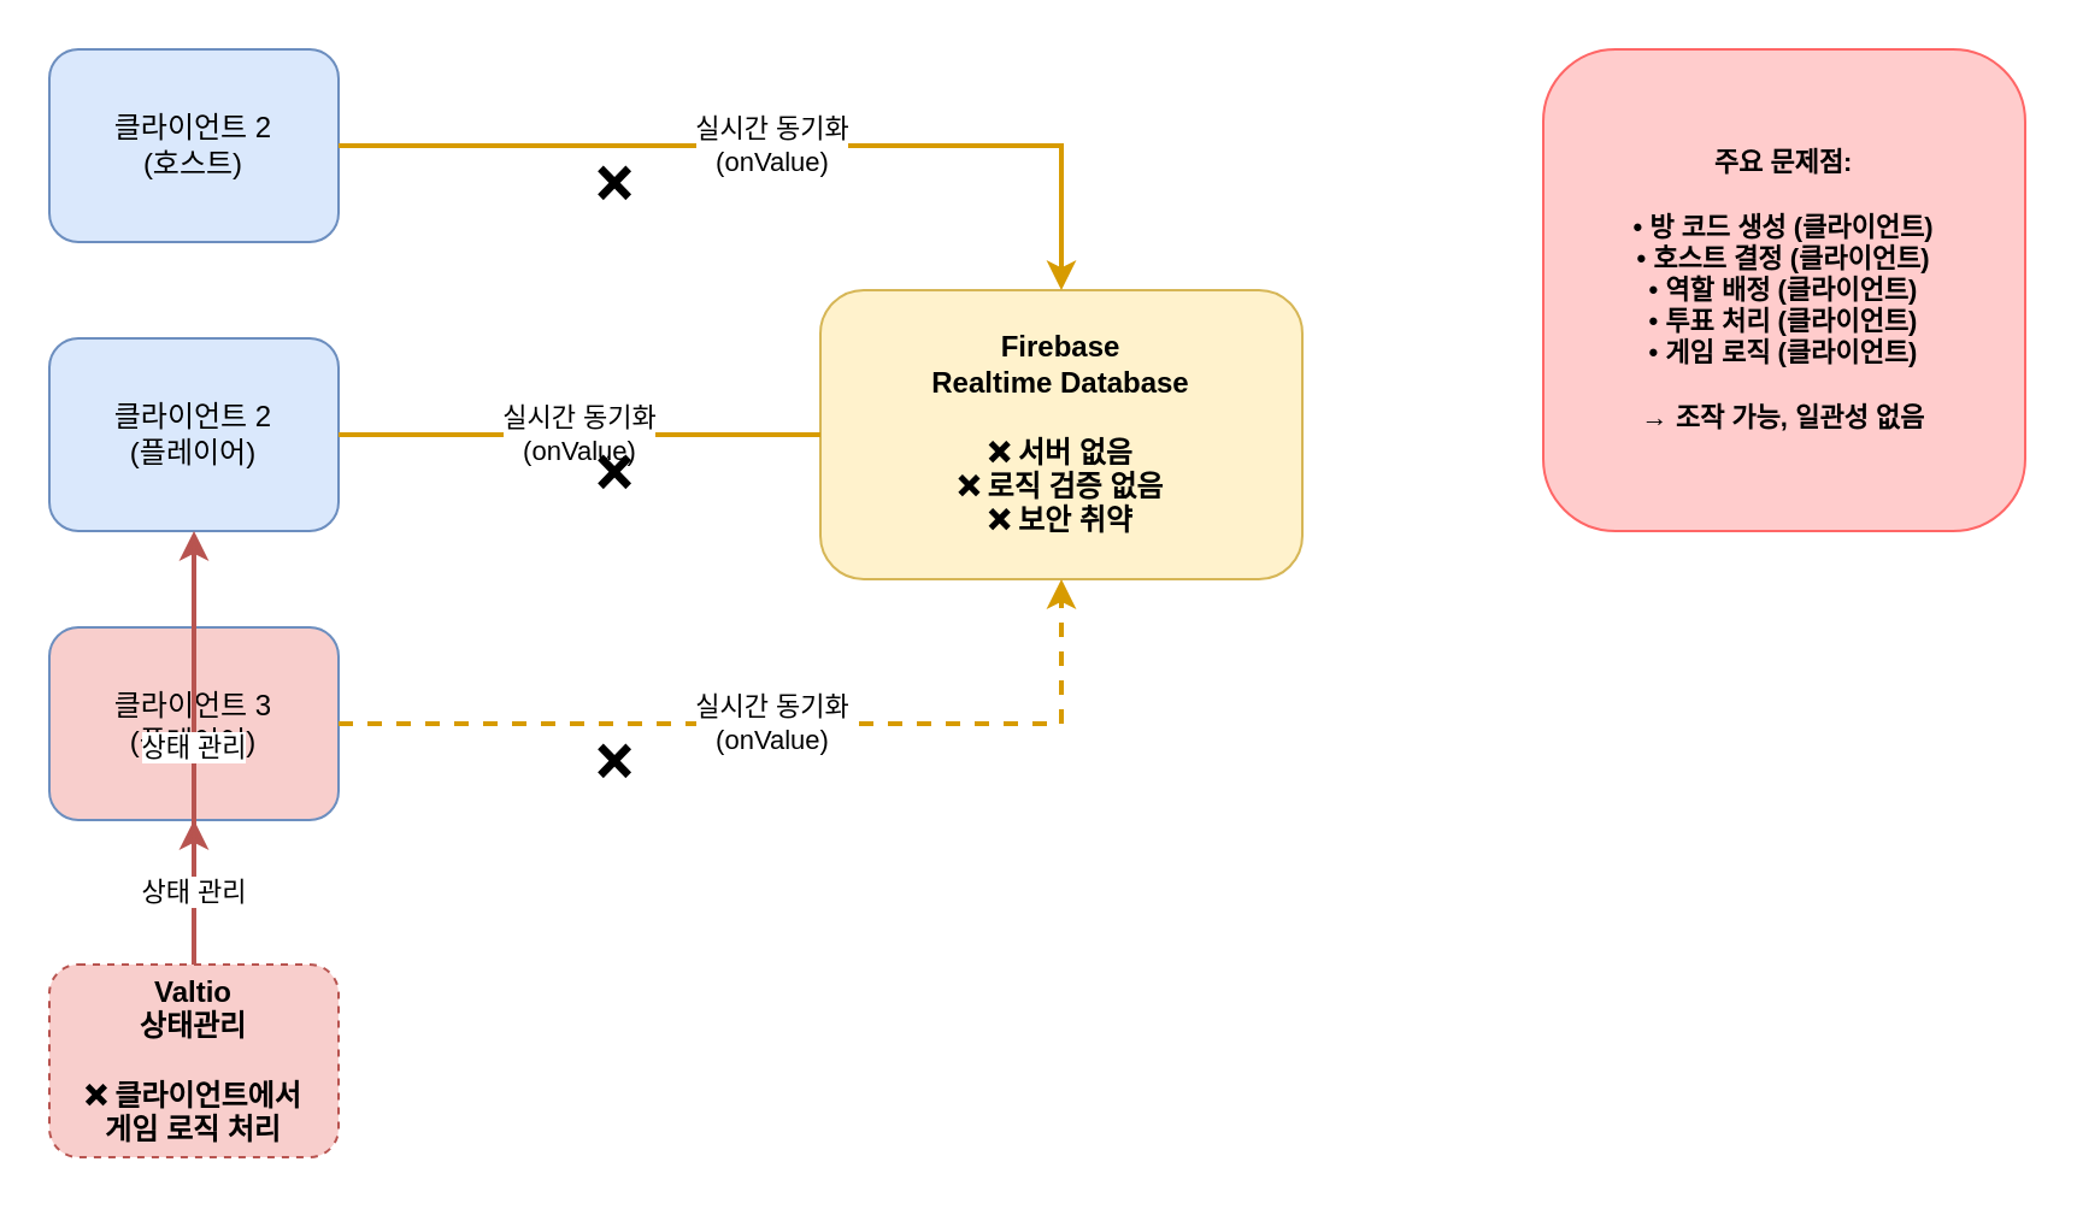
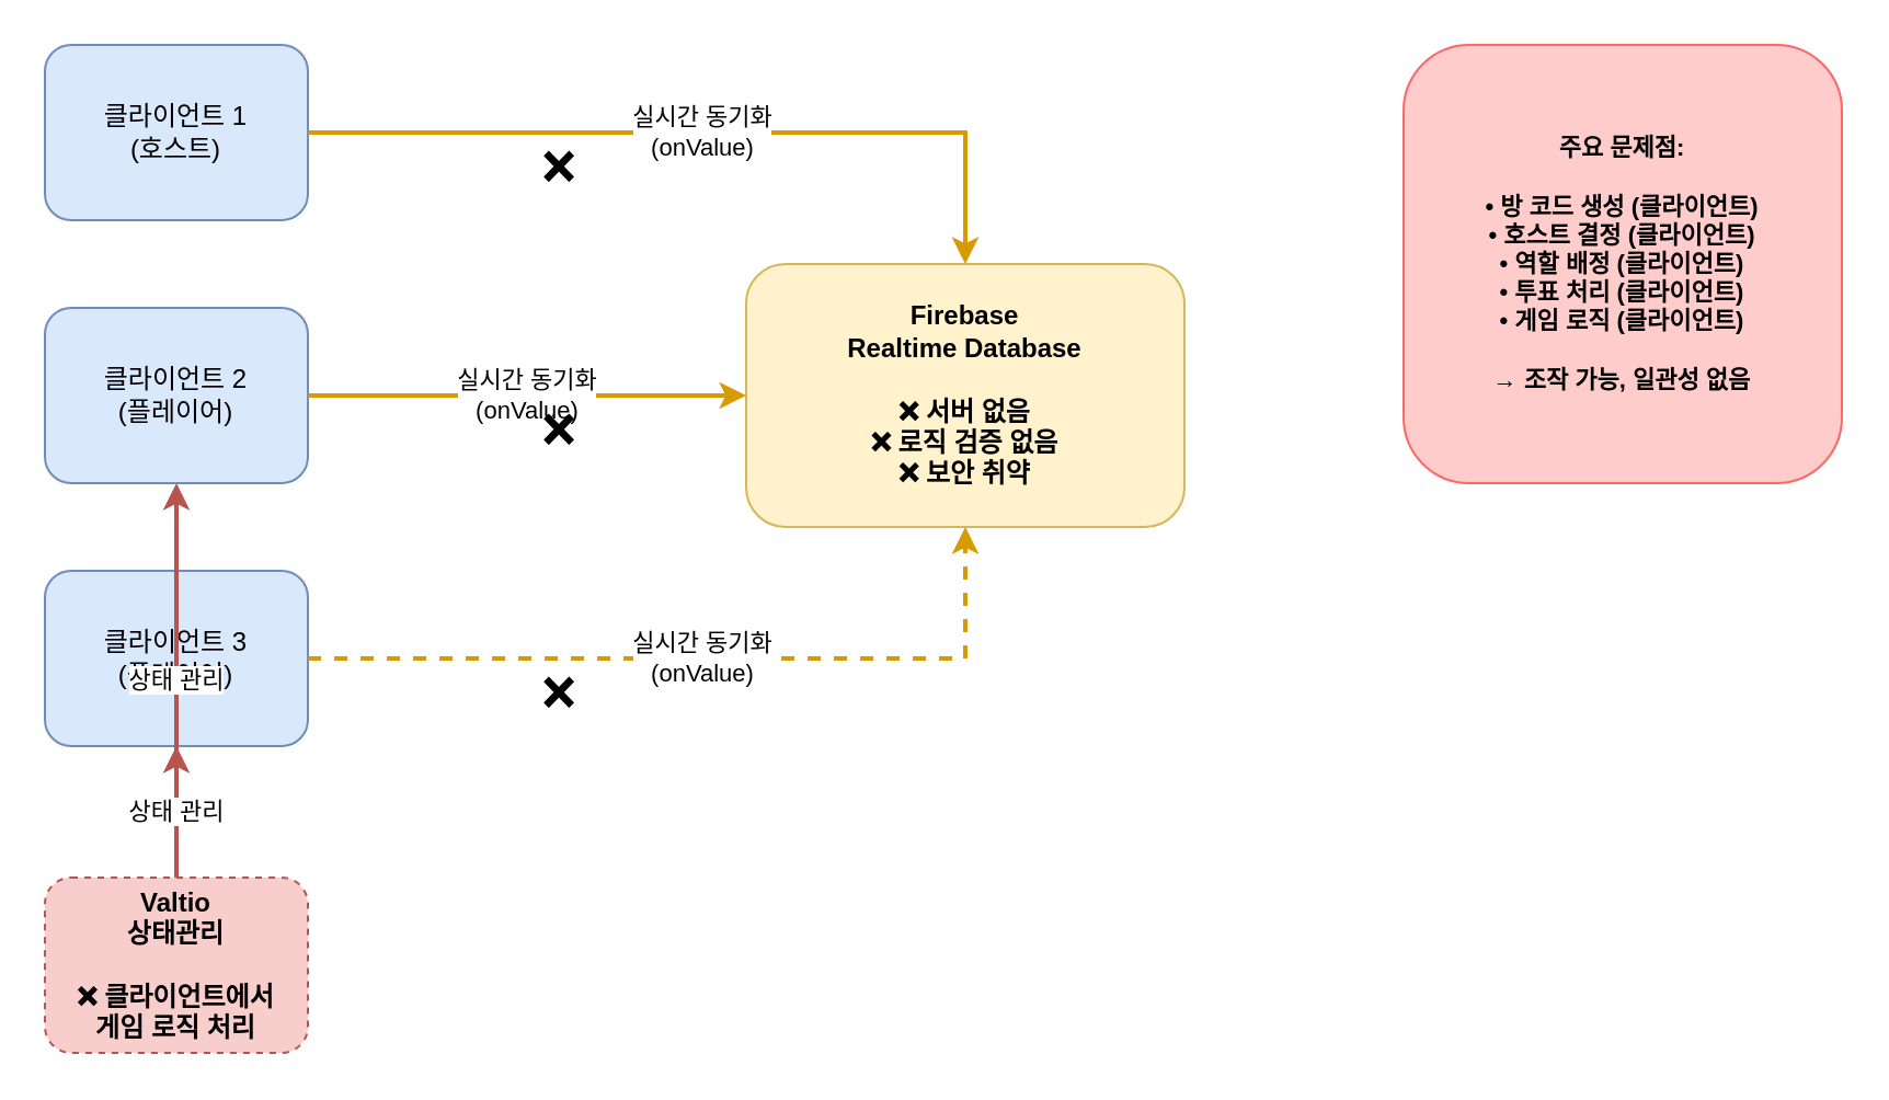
- <mxCell id="2" value="클라이언트 2&#10;(호스트)" style="rounded=1;whiteSpace=wrap;html=1;fillColor=#dae8fc;strokeColor=#6c8ebf;fontSize=12;" parent="1" vertex="1"><mxGeometry x="20" y="20" width="120" height="80" as="geometry" /></mxCell>
+ <mxCell id="2" value="클라이언트 1&#10;(호스트)" style="rounded=1;whiteSpace=wrap;html=1;fillColor=#dae8fc;strokeColor=#6c8ebf;fontSize=12;" parent="1" vertex="1"><mxGeometry x="20" y="20" width="120" height="80" as="geometry" /></mxCell>
- <mxCell id="9" value="실시간 동기화&#10;(onValue)" style="edgeStyle=orthogonalEdgeStyle;rounded=0;orthogonalLoop=1;jettySize=auto;html=1;strokeColor=#d79b00;strokeWidth=2;endArrow=none;" parent="1" source="3" target="5" edge="1"><mxGeometry relative="1" as="geometry" /></mxCell>
+ <mxCell id="9" value="실시간 동기화&#10;(onValue)" style="edgeStyle=orthogonalEdgeStyle;rounded=0;orthogonalLoop=1;jettySize=auto;html=1;strokeColor=#d79b00;strokeWidth=2;" parent="1" source="3" target="5" edge="1"><mxGeometry relative="1" as="geometry" /></mxCell>
- <mxCell id="4" value="클라이언트 3&#10;(플레이어)" style="rounded=1;whiteSpace=wrap;html=1;fillColor=#f8cecc;strokeColor=#6c8ebf;fontSize=12;" parent="1" vertex="1"><mxGeometry x="20" y="260" width="120" height="80" as="geometry" /></mxCell>
+ <mxCell id="4" value="클라이언트 3&#10;(플레이어)" style="rounded=1;whiteSpace=wrap;html=1;fillColor=#dae8fc;strokeColor=#6c8ebf;fontSize=12;" parent="1" vertex="1"><mxGeometry x="20" y="260" width="120" height="80" as="geometry" /></mxCell>
